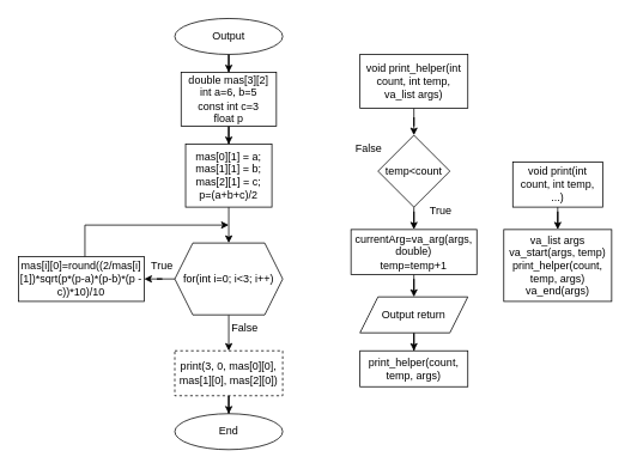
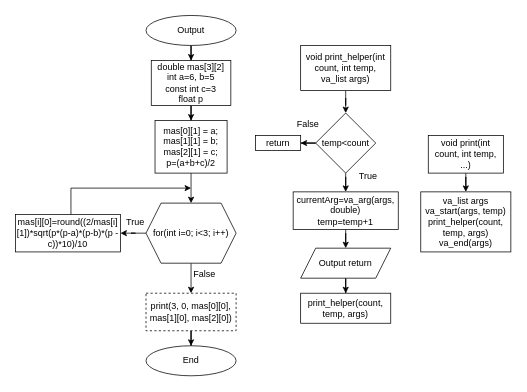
+ <mxCell id="14" value="return" style="rounded=0;whiteSpace=wrap;html=1;" vertex="1" parent="1"><mxGeometry x="340" y="180" width="60" height="20" as="geometry" /></mxCell>
+ <mxCell id="11" value="" style="edgeStyle=orthogonalEdgeStyle;rounded=0;orthogonalLoop=1;jettySize=auto;html=1;" edge="1" parent="1" source="13" target="14"><mxGeometry relative="1" as="geometry" /></mxCell>
